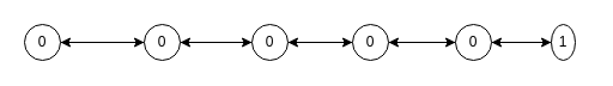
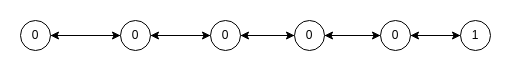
- <mxCell id="17" value="1" style="ellipse;whiteSpace=wrap;html=1;aspect=fixed;" vertex="1" parent="1"><mxGeometry x="460" y="20" width="20" height="30" as="geometry" /></mxCell>
+ <mxCell id="17" value="1" style="ellipse;whiteSpace=wrap;html=1;aspect=fixed;" vertex="1" parent="1"><mxGeometry x="460" y="20" width="30" height="30" as="geometry" /></mxCell>
